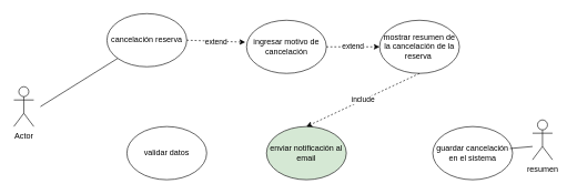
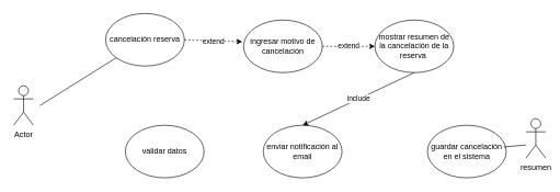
- <mxCell id="6" value="include" style="endArrow=classic;html=1;rounded=0;dashed=1;strokeColor=default;align=center;verticalAlign=middle;fontFamily=Helvetica;fontSize=11;fontColor=default;labelBackgroundColor=default;entryX=0.5;entryY=0;entryDx=0;entryDy=0;exitX=0.5;exitY=1;exitDx=0;exitDy=0;" edge="1" parent="1" source="4" target="5"><mxGeometry width="50" height="50" relative="1" as="geometry"><mxPoint x="460" y="-120" as="sourcePoint" /><mxPoint x="510" y="-170" as="targetPoint" /></mxGeometry></mxCell>
+ <mxCell id="6" value="include" style="endArrow=classic;html=1;rounded=0;dashed=0;strokeColor=default;align=center;verticalAlign=middle;fontFamily=Helvetica;fontSize=11;fontColor=default;labelBackgroundColor=default;entryX=0.5;entryY=0;entryDx=0;entryDy=0;exitX=0.5;exitY=1;exitDx=0;exitDy=0;" edge="1" parent="1" source="4" target="5"><mxGeometry width="50" height="50" relative="1" as="geometry"><mxPoint x="460" y="-120" as="sourcePoint" /><mxPoint x="510" y="-170" as="targetPoint" /></mxGeometry></mxCell>
- <mxCell id="5" value="enviar notificación al email" style="ellipse;whiteSpace=wrap;html=1;fillColor=#d5e8d4;" vertex="1" parent="1"><mxGeometry x="400" y="190" width="120" height="80" as="geometry" /></mxCell>
+ <mxCell id="5" value="enviar notificación al email" style="ellipse;whiteSpace=wrap;html=1;" vertex="1" parent="1"><mxGeometry x="400" y="190" width="120" height="80" as="geometry" /></mxCell>
